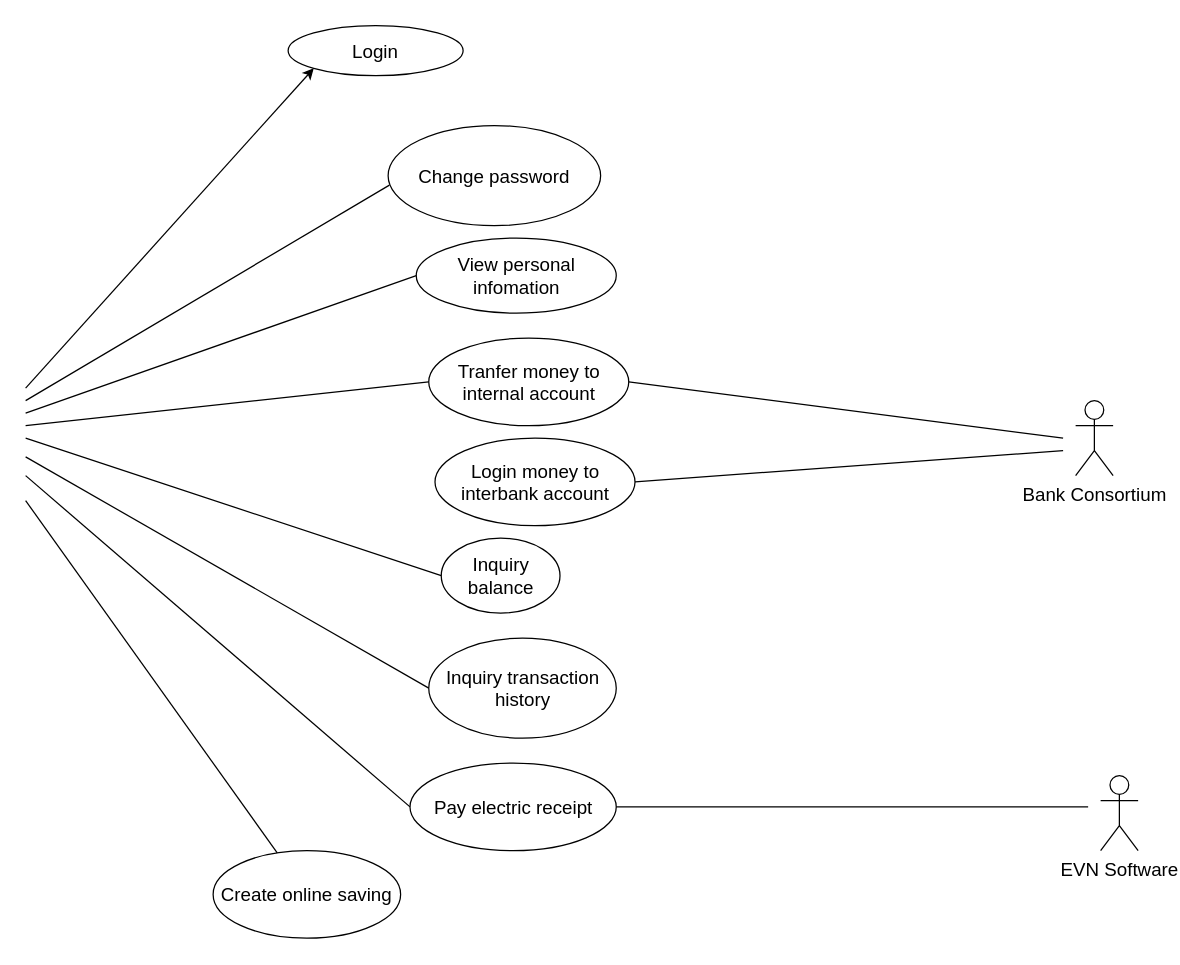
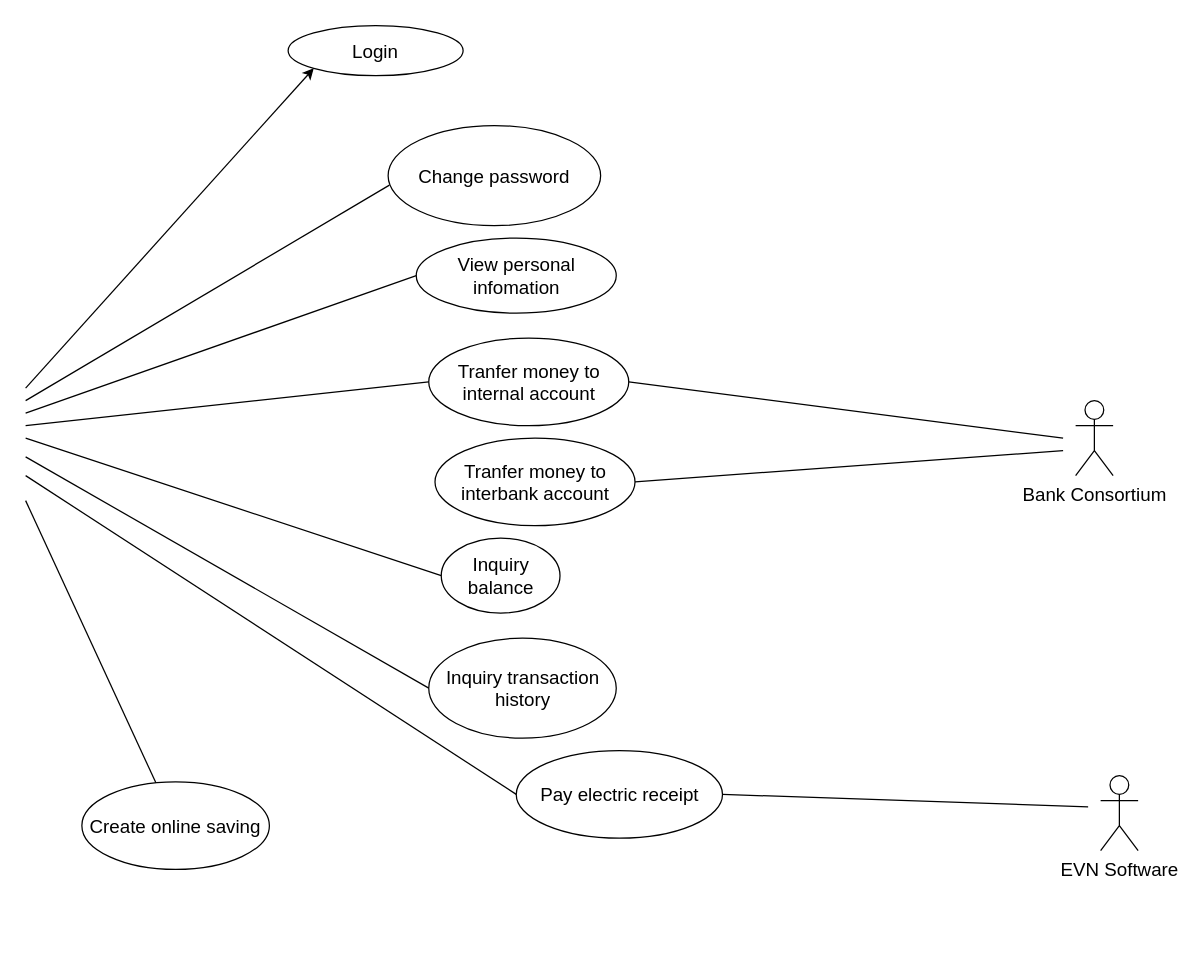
- <mxCell id="23" value="&lt;font style=&quot;font-size: 15px&quot;&gt;Login money to interbank account&lt;/font&gt;" style="ellipse;whiteSpace=wrap;html=1;" vertex="1" parent="1"><mxGeometry x="347.5" y="350" width="160" height="70" as="geometry" /></mxCell>
+ <mxCell id="23" value="&lt;font style=&quot;font-size: 15px&quot;&gt;Tranfer money to interbank account&lt;/font&gt;" style="ellipse;whiteSpace=wrap;html=1;" vertex="1" parent="1"><mxGeometry x="347.5" y="350" width="160" height="70" as="geometry" /></mxCell>
- <mxCell id="9" value="&lt;span style=&quot;font-size: 15px&quot;&gt;Pay electric receipt&lt;/span&gt;" style="ellipse;whiteSpace=wrap;html=1;" vertex="1" parent="1"><mxGeometry x="327.5" y="610" width="165" height="70" as="geometry" /></mxCell>
+ <mxCell id="9" value="&lt;span style=&quot;font-size: 15px&quot;&gt;Pay electric receipt&lt;/span&gt;" style="ellipse;whiteSpace=wrap;html=1;" vertex="1" parent="1"><mxGeometry x="412.5" y="600" width="165" height="70" as="geometry" /></mxCell>
- <mxCell id="10" value="&lt;font style=&quot;font-size: 15px&quot;&gt;Create online saving&lt;/font&gt;" style="ellipse;whiteSpace=wrap;html=1;" vertex="1" parent="1"><mxGeometry x="170" y="680" width="150" height="70" as="geometry" /></mxCell>
+ <mxCell id="10" value="&lt;font style=&quot;font-size: 15px&quot;&gt;Create online saving&lt;/font&gt;" style="ellipse;whiteSpace=wrap;html=1;" vertex="1" parent="1"><mxGeometry x="65" y="625" width="150" height="70" as="geometry" /></mxCell>
